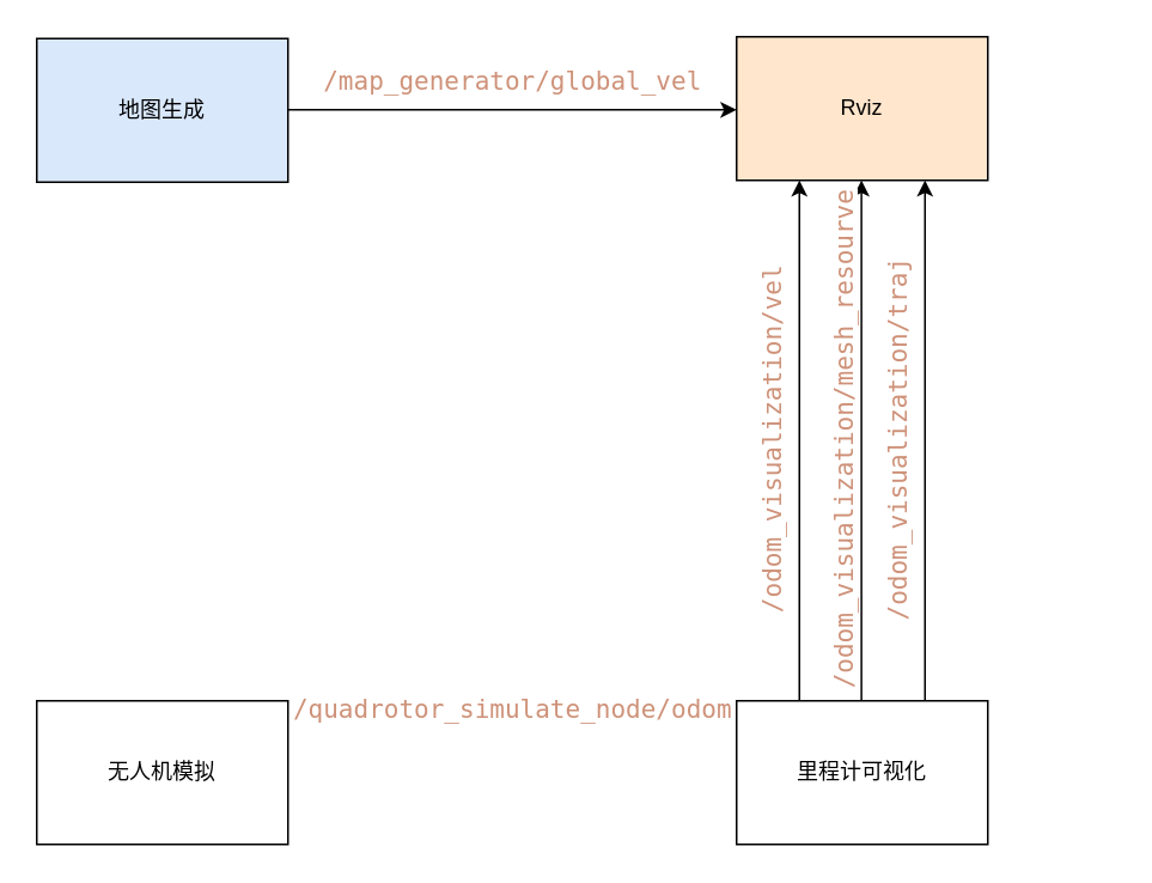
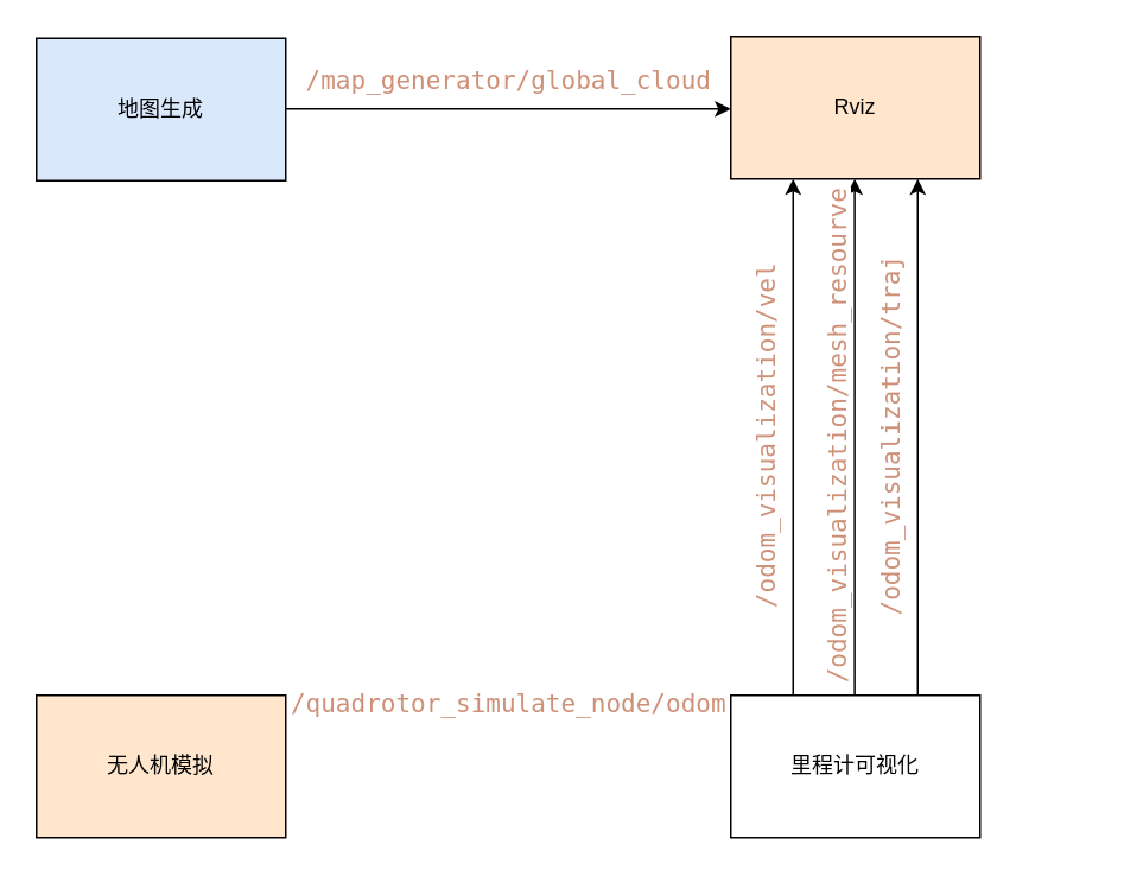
- <mxCell id="4" value="&lt;div style=&quot;color: rgb(204, 204, 204); font-family: &amp;quot;Droid Sans Mono&amp;quot;, &amp;quot;monospace&amp;quot;, monospace; font-size: 14px; line-height: 19px; white-space-collapse: preserve;&quot;&gt;&lt;span style=&quot;color: rgb(206, 145, 120); background-color: rgb(255, 255, 255);&quot;&gt;/map_generator/global_vel&lt;/span&gt;&lt;/div&gt;" style="text;html=1;align=center;verticalAlign=middle;resizable=0;points=[];autosize=1;strokeColor=none;fillColor=none;" parent="1" vertex="1"><mxGeometry x="160" y="30" width="250" height="30" as="geometry" /></mxCell>
+ <mxCell id="4" value="&lt;div style=&quot;color: rgb(204, 204, 204); font-family: &amp;quot;Droid Sans Mono&amp;quot;, &amp;quot;monospace&amp;quot;, monospace; font-size: 14px; line-height: 19px; white-space-collapse: preserve;&quot;&gt;&lt;span style=&quot;color: rgb(206, 145, 120); background-color: rgb(255, 255, 255);&quot;&gt;/map_generator/global_cloud&lt;/span&gt;&lt;/div&gt;" style="text;html=1;align=center;verticalAlign=middle;resizable=0;points=[];autosize=1;strokeColor=none;fillColor=none;" parent="1" vertex="1"><mxGeometry x="160" y="30" width="250" height="30" as="geometry" /></mxCell>
- <mxCell id="5" value="无人机模拟" style="rounded=0;whiteSpace=wrap;html=1;" parent="1" vertex="1"><mxGeometry x="20" y="390" width="140" height="80" as="geometry" /></mxCell>
+ <mxCell id="5" value="无人机模拟" style="rounded=0;whiteSpace=wrap;html=1;fillColor=#ffe6cc;" parent="1" vertex="1"><mxGeometry x="20" y="390" width="140" height="80" as="geometry" /></mxCell>
